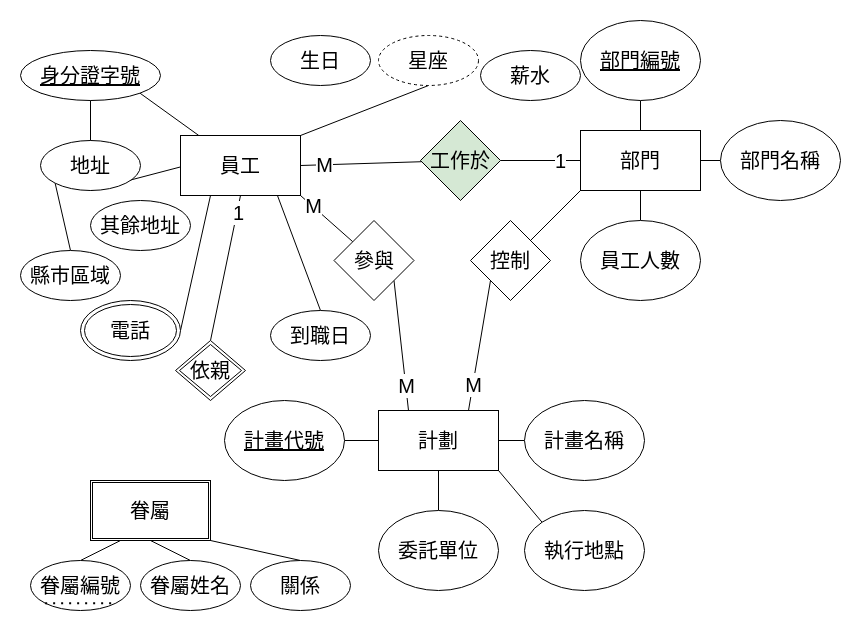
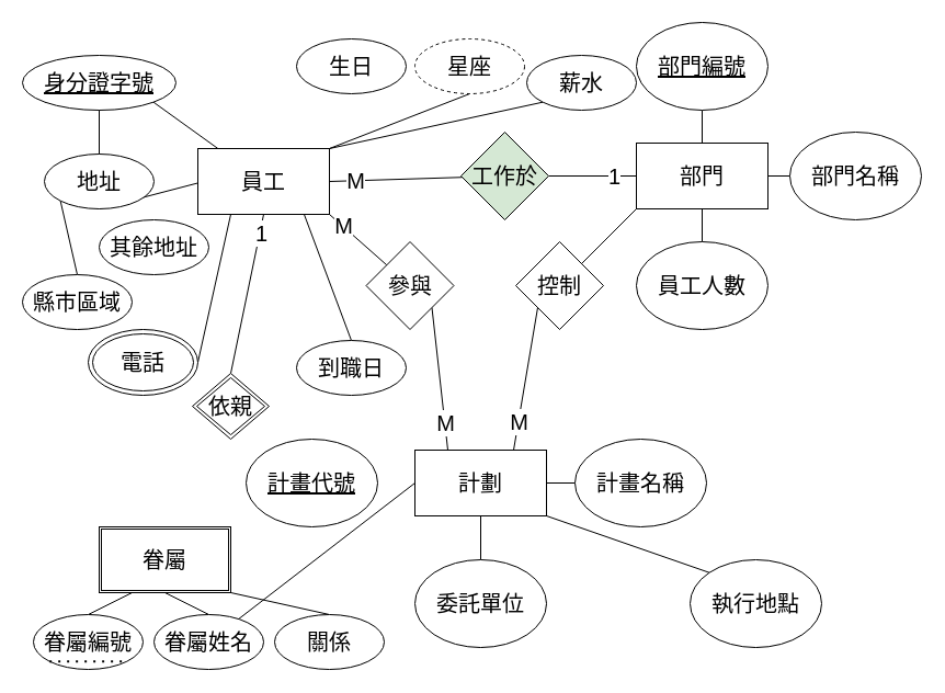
+ <mxCell id="8" style="edgeStyle=none;rounded=0;orthogonalLoop=1;jettySize=auto;html=1;exitX=1;exitY=0;exitDx=0;exitDy=0;entryX=0;entryY=1;entryDx=0;entryDy=0;fontSize=20;endArrow=none;endFill=0;" edge="1" parent="1" source="12" target="17"><mxGeometry relative="1" as="geometry" /></mxCell>
- <mxCell id="33" style="edgeStyle=none;rounded=0;orthogonalLoop=1;jettySize=auto;html=1;exitX=0;exitY=0.5;exitDx=0;exitDy=0;entryX=1;entryY=0.5;entryDx=0;entryDy=0;fontSize=20;endArrow=none;endFill=0;" edge="1" parent="1" source="36" target="37"><mxGeometry relative="1" as="geometry" /></mxCell>
+ <mxCell id="33" style="edgeStyle=none;rounded=0;orthogonalLoop=1;jettySize=auto;html=1;exitX=0;exitY=0.5;exitDx=0;exitDy=0;fontSize=20;endArrow=none;endFill=0;" edge="1" parent="1" source="36" target="56"><mxGeometry relative="1" as="geometry" /></mxCell>
- <mxCell id="41" value="執行地點" style="ellipse;whiteSpace=wrap;html=1;fontSize=20;" vertex="1" parent="1"><mxGeometry x="524" y="510" width="120" height="80" as="geometry" /></mxCell>
+ <mxCell id="41" value="執行地點" style="ellipse;whiteSpace=wrap;html=1;fontSize=20;" vertex="1" parent="1"><mxGeometry x="629" y="510" width="120" height="80" as="geometry" /></mxCell>
